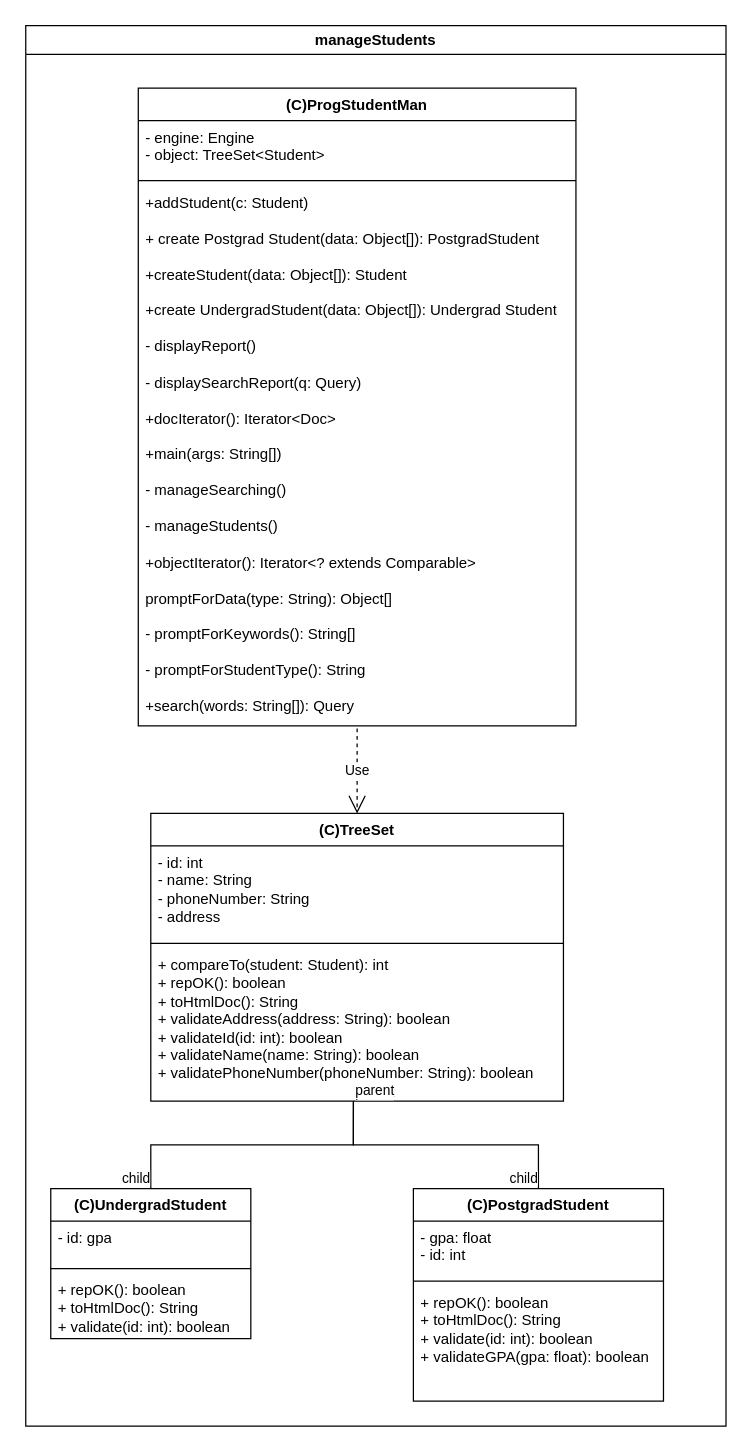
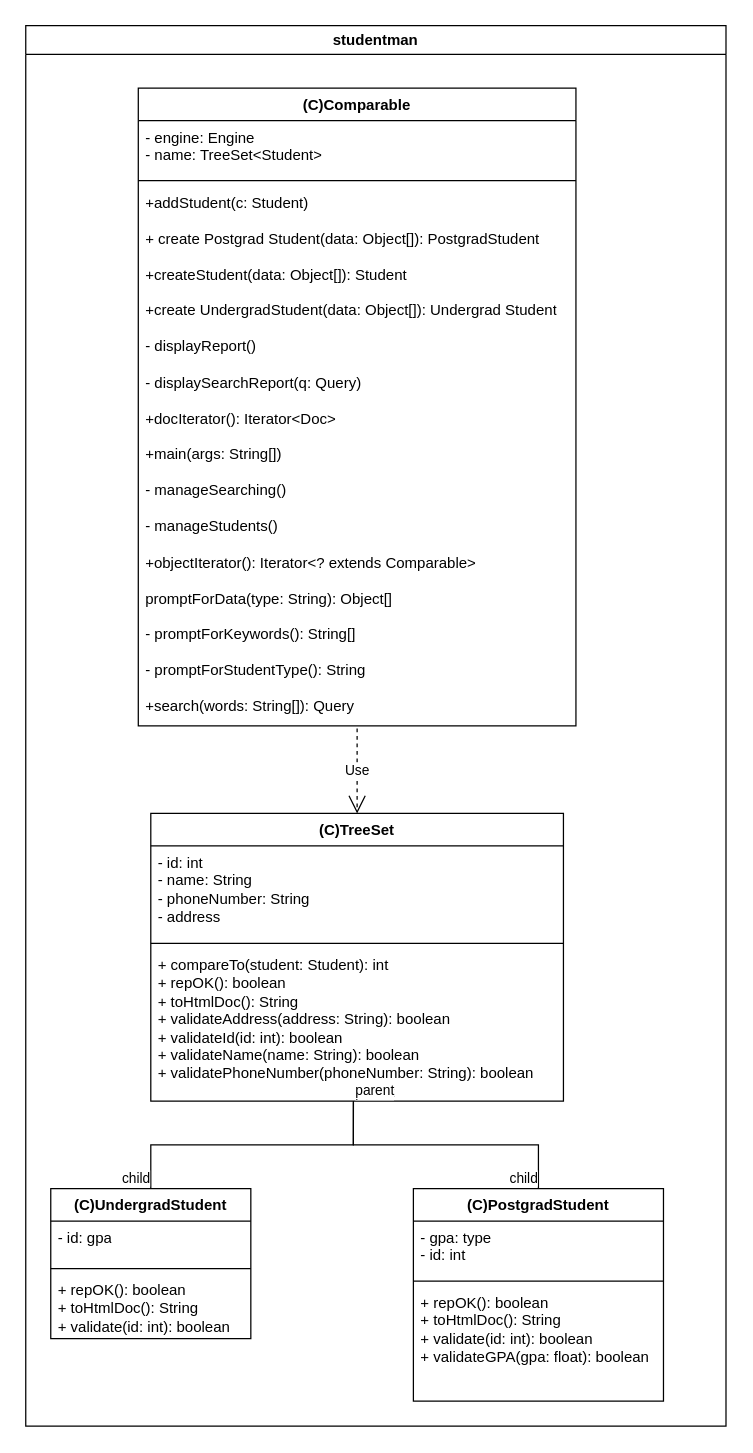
- <mxCell id="2" value="manageStudents" style="swimlane;whiteSpace=wrap;html=1;startSize=23;" vertex="1" parent="1"><mxGeometry width="560" height="1120" as="geometry" x="20" y="20" /></mxCell>
+ <mxCell id="2" value="studentman" style="swimlane;whiteSpace=wrap;html=1;startSize=23;" vertex="1" parent="1"><mxGeometry width="560" height="1120" as="geometry" x="20" y="20" /></mxCell>
- <mxCell id="3" value="(C)ProgStudentMan" style="swimlane;fontStyle=1;align=center;verticalAlign=top;childLayout=stackLayout;horizontal=1;startSize=26;horizontalStack=0;resizeParent=1;resizeParentMax=0;resizeLast=0;collapsible=1;marginBottom=0;whiteSpace=wrap;html=1;" vertex="1" parent="2"><mxGeometry x="90" y="50" width="350" height="510" as="geometry" /></mxCell>
+ <mxCell id="3" value="(C)Comparable" style="swimlane;fontStyle=1;align=center;verticalAlign=top;childLayout=stackLayout;horizontal=1;startSize=26;horizontalStack=0;resizeParent=1;resizeParentMax=0;resizeLast=0;collapsible=1;marginBottom=0;whiteSpace=wrap;html=1;" vertex="1" parent="2"><mxGeometry x="90" y="50" width="350" height="510" as="geometry" /></mxCell>
- <mxCell id="4" value="- engine: Engine&lt;br&gt;- object: TreeSet&amp;lt;Student&amp;gt;" style="text;strokeColor=none;fillColor=none;align=left;verticalAlign=top;spacingLeft=4;spacingRight=4;overflow=hidden;rotatable=0;points=[[0,0.5],[1,0.5]];portConstraint=eastwest;whiteSpace=wrap;html=1;" vertex="1" parent="3"><mxGeometry y="26" width="350" height="44" as="geometry" /></mxCell>
+ <mxCell id="4" value="- engine: Engine&lt;br&gt;- name: TreeSet&amp;lt;Student&amp;gt;" style="text;strokeColor=none;fillColor=none;align=left;verticalAlign=top;spacingLeft=4;spacingRight=4;overflow=hidden;rotatable=0;points=[[0,0.5],[1,0.5]];portConstraint=eastwest;whiteSpace=wrap;html=1;" vertex="1" parent="3"><mxGeometry y="26" width="350" height="44" as="geometry" /></mxCell>
- <mxCell id="19" value="- gpa: float&lt;br&gt;- id: int" style="text;strokeColor=none;fillColor=none;align=left;verticalAlign=top;spacingLeft=4;spacingRight=4;overflow=hidden;rotatable=0;points=[[0,0.5],[1,0.5]];portConstraint=eastwest;whiteSpace=wrap;html=1;" vertex="1" parent="18"><mxGeometry y="26" width="200" height="44" as="geometry" /></mxCell>
+ <mxCell id="19" value="- gpa: type&lt;br&gt;- id: int" style="text;strokeColor=none;fillColor=none;align=left;verticalAlign=top;spacingLeft=4;spacingRight=4;overflow=hidden;rotatable=0;points=[[0,0.5],[1,0.5]];portConstraint=eastwest;whiteSpace=wrap;html=1;" vertex="1" parent="18"><mxGeometry y="26" width="200" height="44" as="geometry" /></mxCell>
